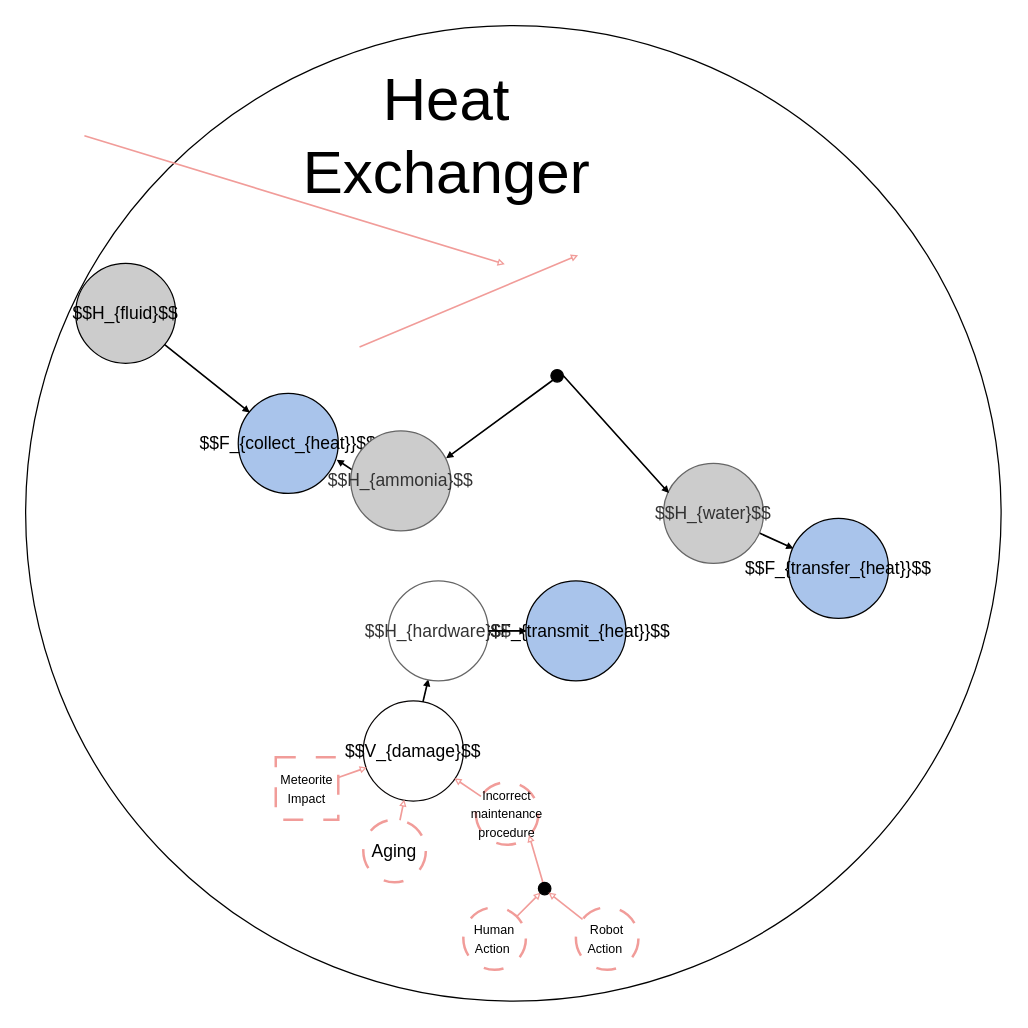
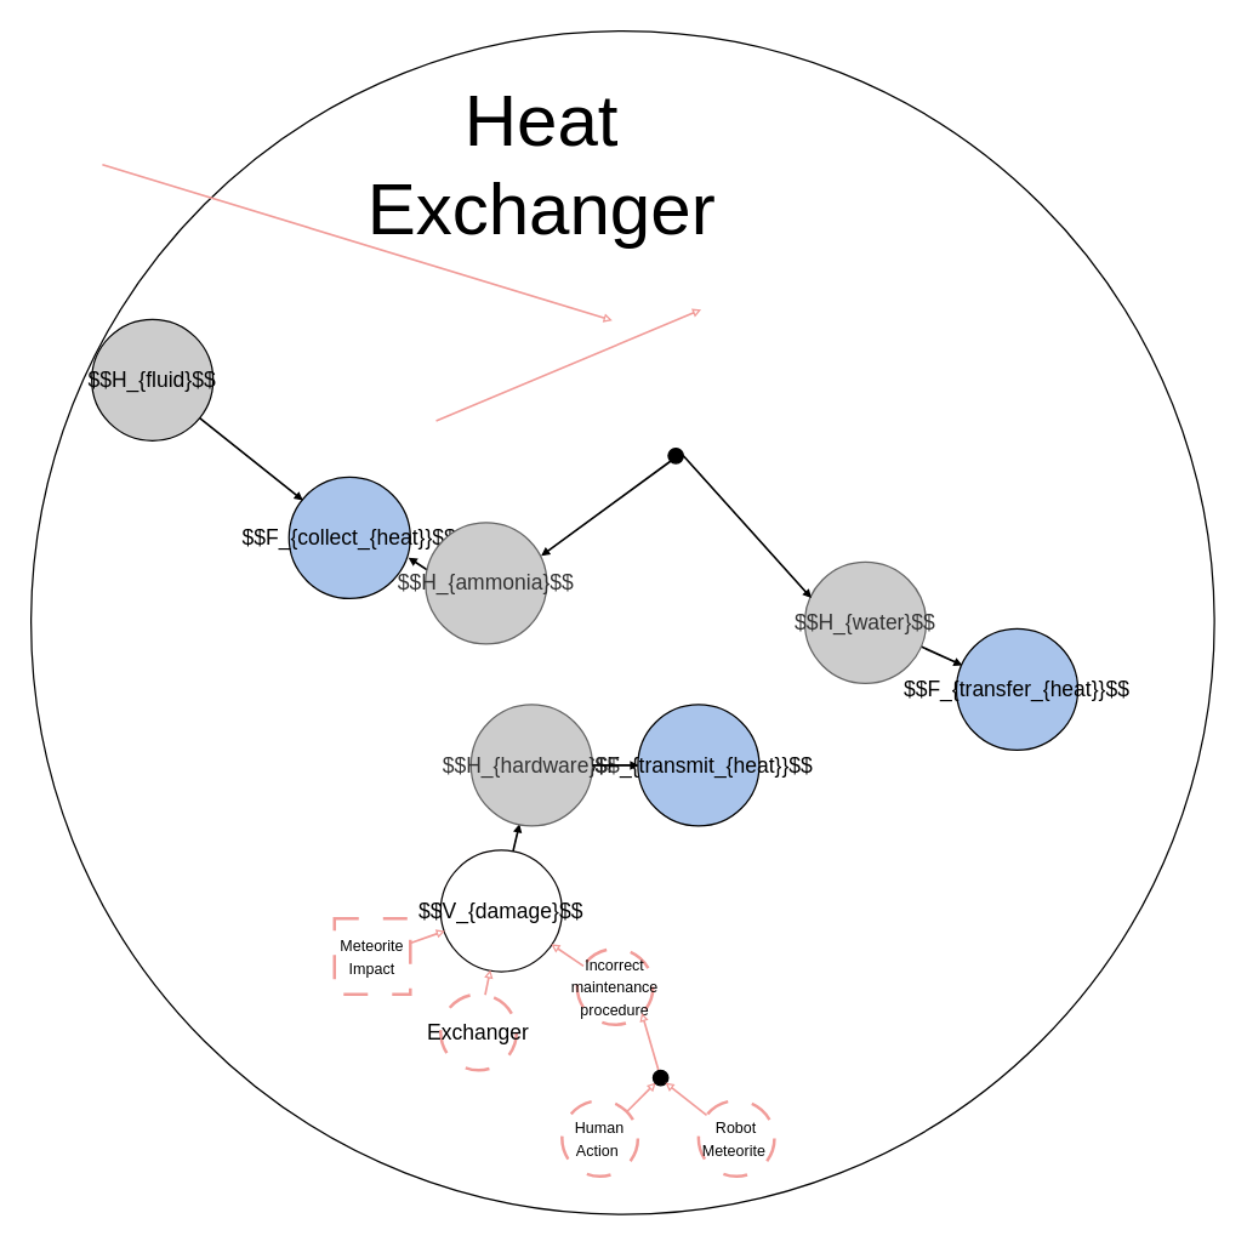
- <mxCell id="30" value="&lt;font style=&quot;font-size: 14px;&quot;&gt;$$H_{hardware}$$&lt;/font&gt;" style="ellipse;whiteSpace=wrap;html=1;aspect=fixed;fillColor=#ffffff;strokeColor=#666666;strokeWidth=1;fontColor=#333333;" vertex="1" parent="1"><mxGeometry x="310" y="464" width="80" height="80" as="geometry" /></mxCell>
+ <mxCell id="30" value="&lt;font style=&quot;font-size: 14px;&quot;&gt;$$H_{hardware}$$&lt;/font&gt;" style="ellipse;whiteSpace=wrap;html=1;aspect=fixed;fillColor=#CCCCCC;strokeColor=#666666;strokeWidth=1;fontColor=#333333;" vertex="1" parent="1"><mxGeometry x="310" y="464" width="80" height="80" as="geometry" /></mxCell>
- <mxCell id="6" value="&lt;font style=&quot;font-size: 14px;&quot;&gt;Aging&lt;/font&gt;" style="ellipse;whiteSpace=wrap;html=1;aspect=fixed;fillColor=#FFFFFF;strokeColor=#F19C99;strokeWidth=2;dashed=1;dashPattern=8 8;" vertex="1" parent="1"><mxGeometry x="290" y="655" width="50" height="50" as="geometry" /></mxCell>
+ <mxCell id="6" value="&lt;font style=&quot;font-size: 14px;&quot;&gt;Exchanger&lt;/font&gt;" style="ellipse;whiteSpace=wrap;html=1;aspect=fixed;fillColor=#FFFFFF;strokeColor=#F19C99;strokeWidth=2;dashed=1;dashPattern=8 8;" vertex="1" parent="1"><mxGeometry x="290" y="655" width="50" height="50" as="geometry" /></mxCell>
- <mxCell id="18" value="&lt;font style=&quot;font-size: 10px;&quot;&gt;Robot Action&amp;nbsp;&lt;/font&gt;" style="ellipse;whiteSpace=wrap;html=1;aspect=fixed;fillColor=#FFFFFF;strokeColor=#F19C99;strokeWidth=2;dashed=1;dashPattern=8 8;" vertex="1" parent="1"><mxGeometry x="460" y="725" width="50" height="50" as="geometry" /></mxCell>
+ <mxCell id="18" value="&lt;font style=&quot;font-size: 10px;&quot;&gt;Robot Meteorite&amp;nbsp;&lt;/font&gt;" style="ellipse;whiteSpace=wrap;html=1;aspect=fixed;fillColor=#FFFFFF;strokeColor=#F19C99;strokeWidth=2;dashed=1;dashPattern=8 8;" vertex="1" parent="1"><mxGeometry x="460" y="725" width="50" height="50" as="geometry" /></mxCell>
